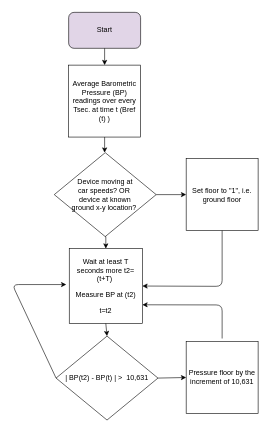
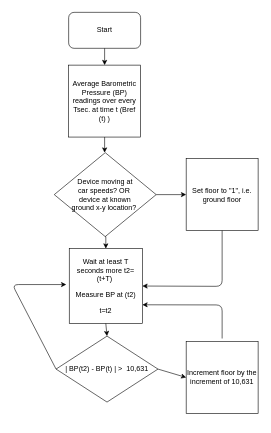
- <mxCell id="3" value="Start" style="rounded=1;whiteSpace=wrap;html=1;fillColor=#e1d5e7;" vertex="1" parent="2"><mxGeometry x="94" width="120" height="60" as="geometry" /></mxCell>
+ <mxCell id="3" value="Start" style="rounded=1;whiteSpace=wrap;html=1;" vertex="1" parent="2"><mxGeometry x="94" width="120" height="60" as="geometry" /></mxCell>
- <mxCell id="9" value="| BP(t2) - BP(t) | &amp;gt;&amp;nbsp; 10,631" style="rhombus;whiteSpace=wrap;html=1;" vertex="1" parent="2"><mxGeometry x="73" y="540" width="170" height="140" as="geometry" /></mxCell>
+ <mxCell id="9" value="| BP(t2) - BP(t) | &amp;gt;&amp;nbsp; 10,631" style="rhombus;whiteSpace=wrap;html=1;" vertex="1" parent="2"><mxGeometry x="73" y="540" width="170" height="110" as="geometry" /></mxCell>
- <mxCell id="10" value="&lt;p align=&quot;center&quot;&gt;&lt;span&gt;Pressure floor by the increment of 10,631&lt;/span&gt;&lt;/p&gt;" style="whiteSpace=wrap;html=1;aspect=fixed;" vertex="1" parent="2"><mxGeometry x="290" y="549" width="120" height="120" as="geometry" /></mxCell>
+ <mxCell id="10" value="&lt;p align=&quot;center&quot;&gt;&lt;span&gt;Increment floor by the increment of 10,631&lt;/span&gt;&lt;/p&gt;" style="whiteSpace=wrap;html=1;aspect=fixed;" vertex="1" parent="2"><mxGeometry x="290" y="549" width="120" height="120" as="geometry" /></mxCell>
